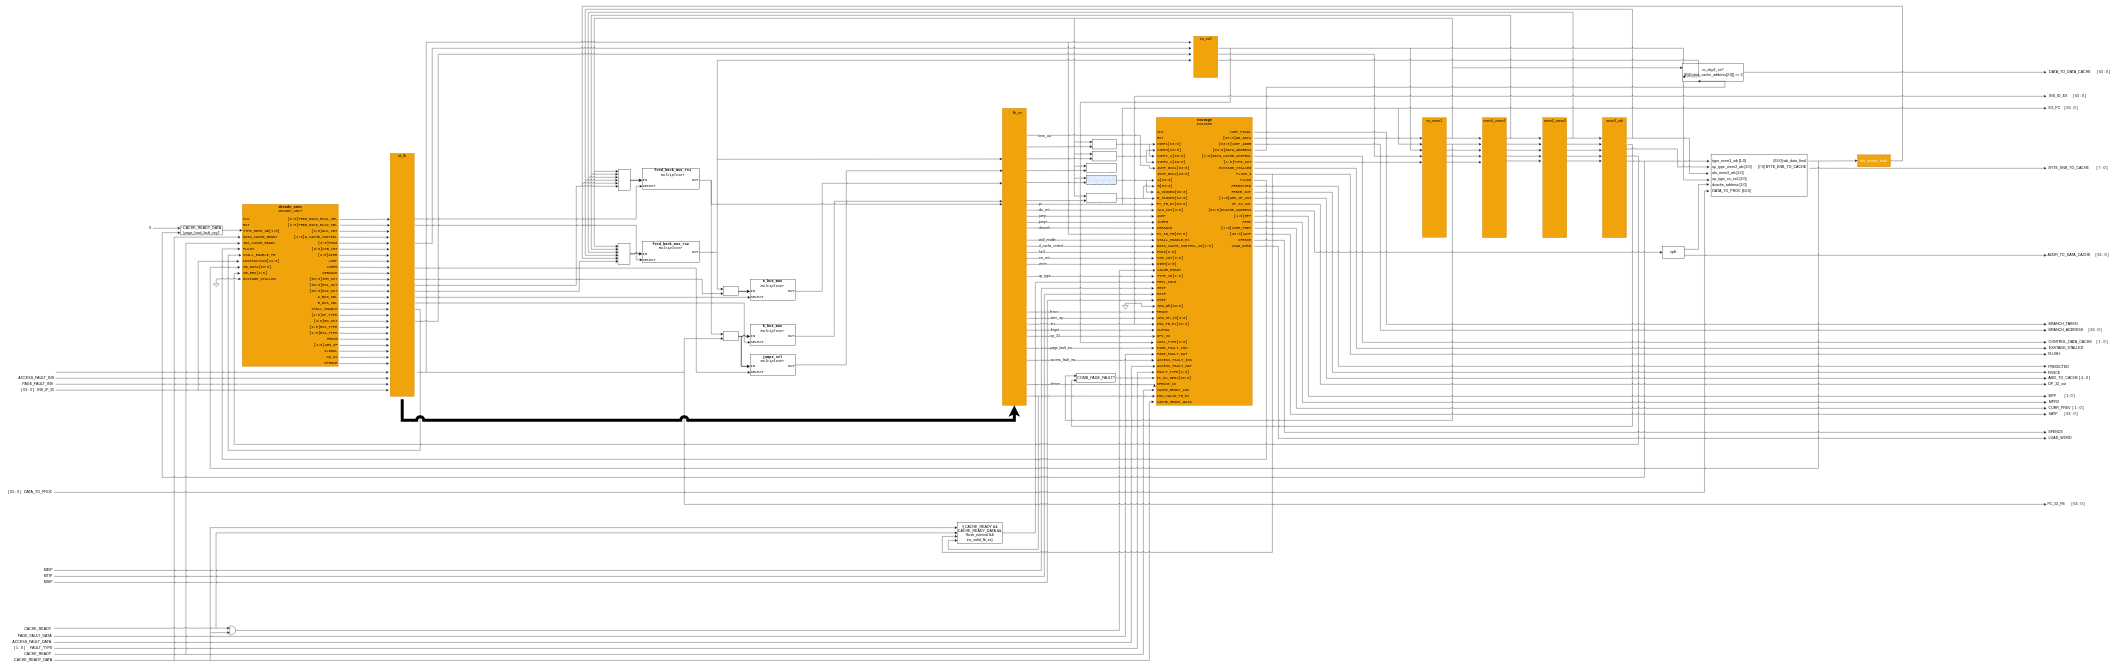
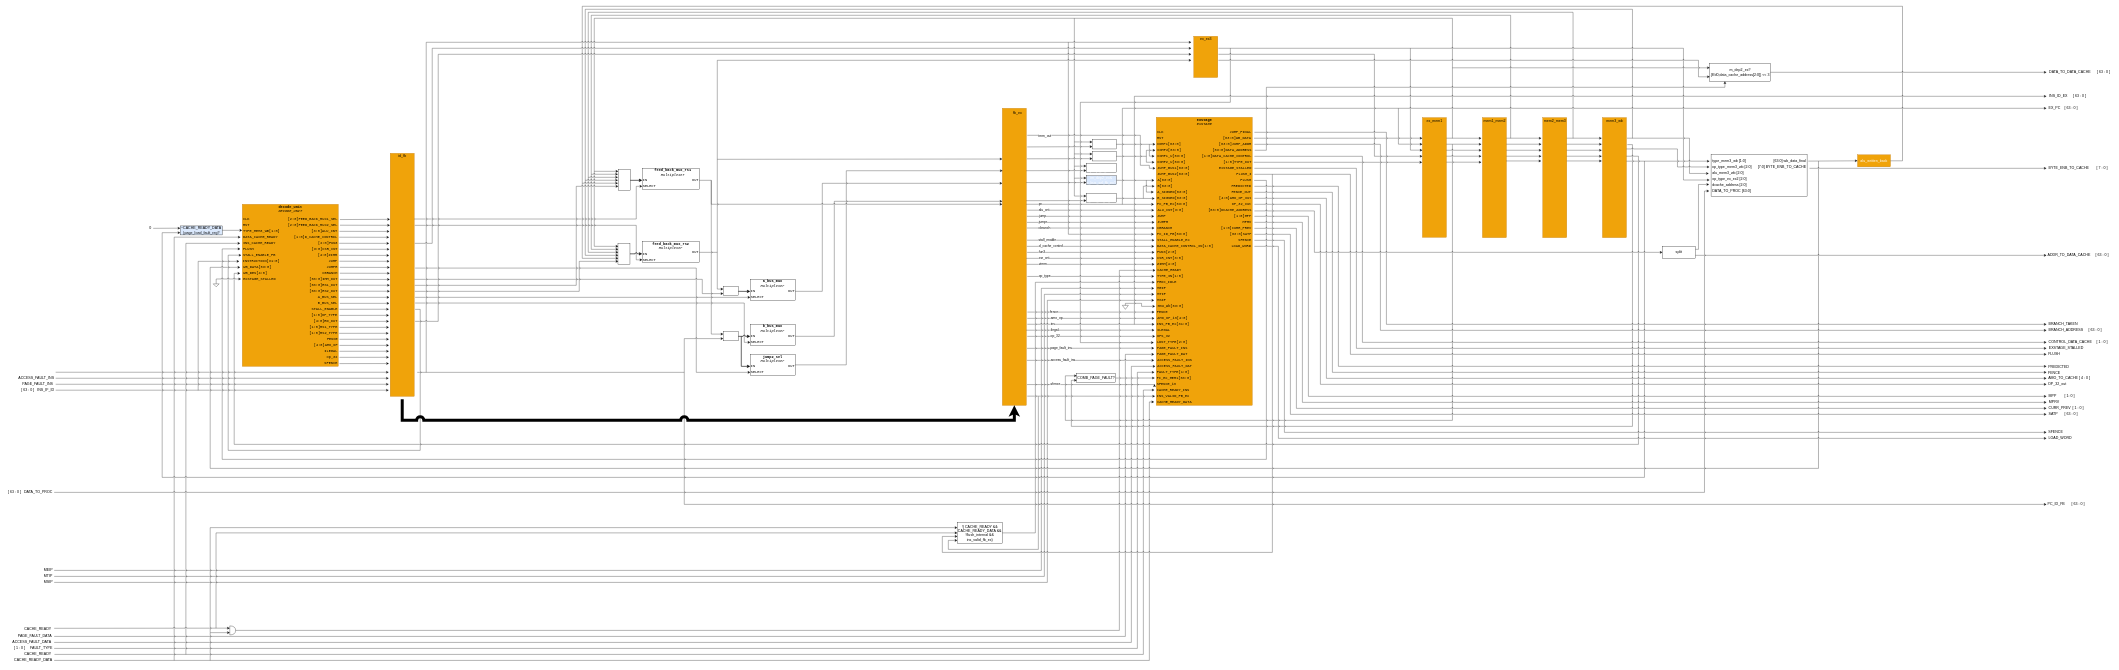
- <mxCell id="413" value="m_dep2_ex?{8'd0,data_cache_address[2:0]} &amp;lt;&amp;lt; 3" style="whiteSpace=wrap;html=1;" vertex="1" parent="1"><mxGeometry x="5607.52" y="210" width="202.48" height="60" as="geometry" /></mxCell>
+ <mxCell id="413" value="m_dep2_ex?{8'd0,data_cache_address[2:0]} &amp;lt;&amp;lt; 3" style="whiteSpace=wrap;html=1;" vertex="1" parent="1"><mxGeometry x="5697.52" y="210" width="202.48" height="60" as="geometry" /></mxCell>
- <mxCell id="354" value="~CACHE_READY_DATA | page_load_fault_reg?" style="whiteSpace=wrap;html=1;" parent="1" vertex="1"><mxGeometry x="600.43" y="752" width="140" height="30" as="geometry" /></mxCell>
+ <mxCell id="354" value="~CACHE_READY_DATA | page_load_fault_reg?" style="whiteSpace=wrap;html=1;fillColor=#dae8fc;" parent="1" vertex="1"><mxGeometry x="600.43" y="752" width="140" height="30" as="geometry" /></mxCell>
- <mxCell id="379" value="split" style="whiteSpace=wrap;html=1;" parent="1" vertex="1"><mxGeometry x="5540" y="820" width="72.48" height="40" as="geometry" /></mxCell>
+ <mxCell id="379" value="split" style="whiteSpace=wrap;html=1;" parent="1" vertex="1"><mxGeometry x="5540" y="820" width="110" height="40" as="geometry" /></mxCell>
